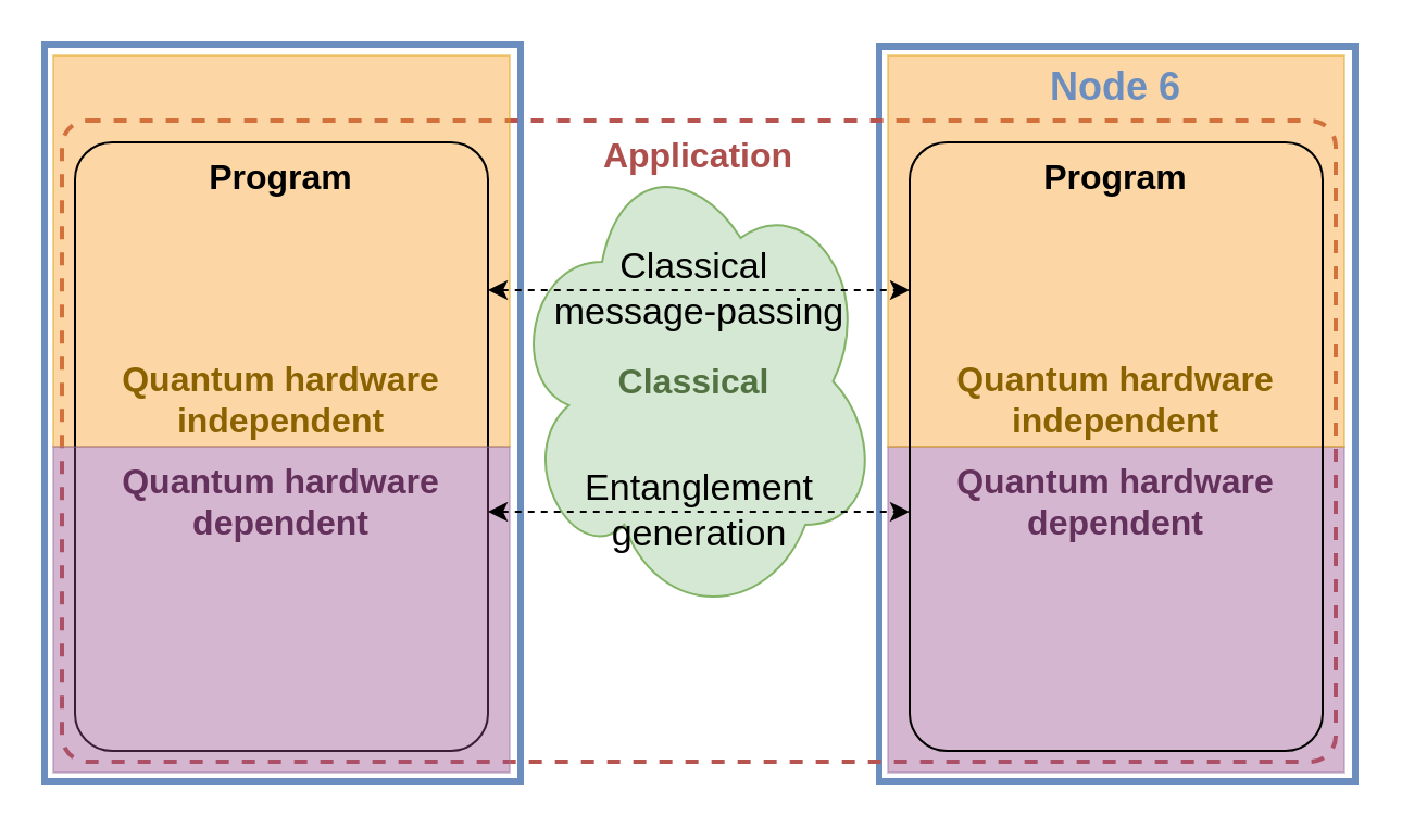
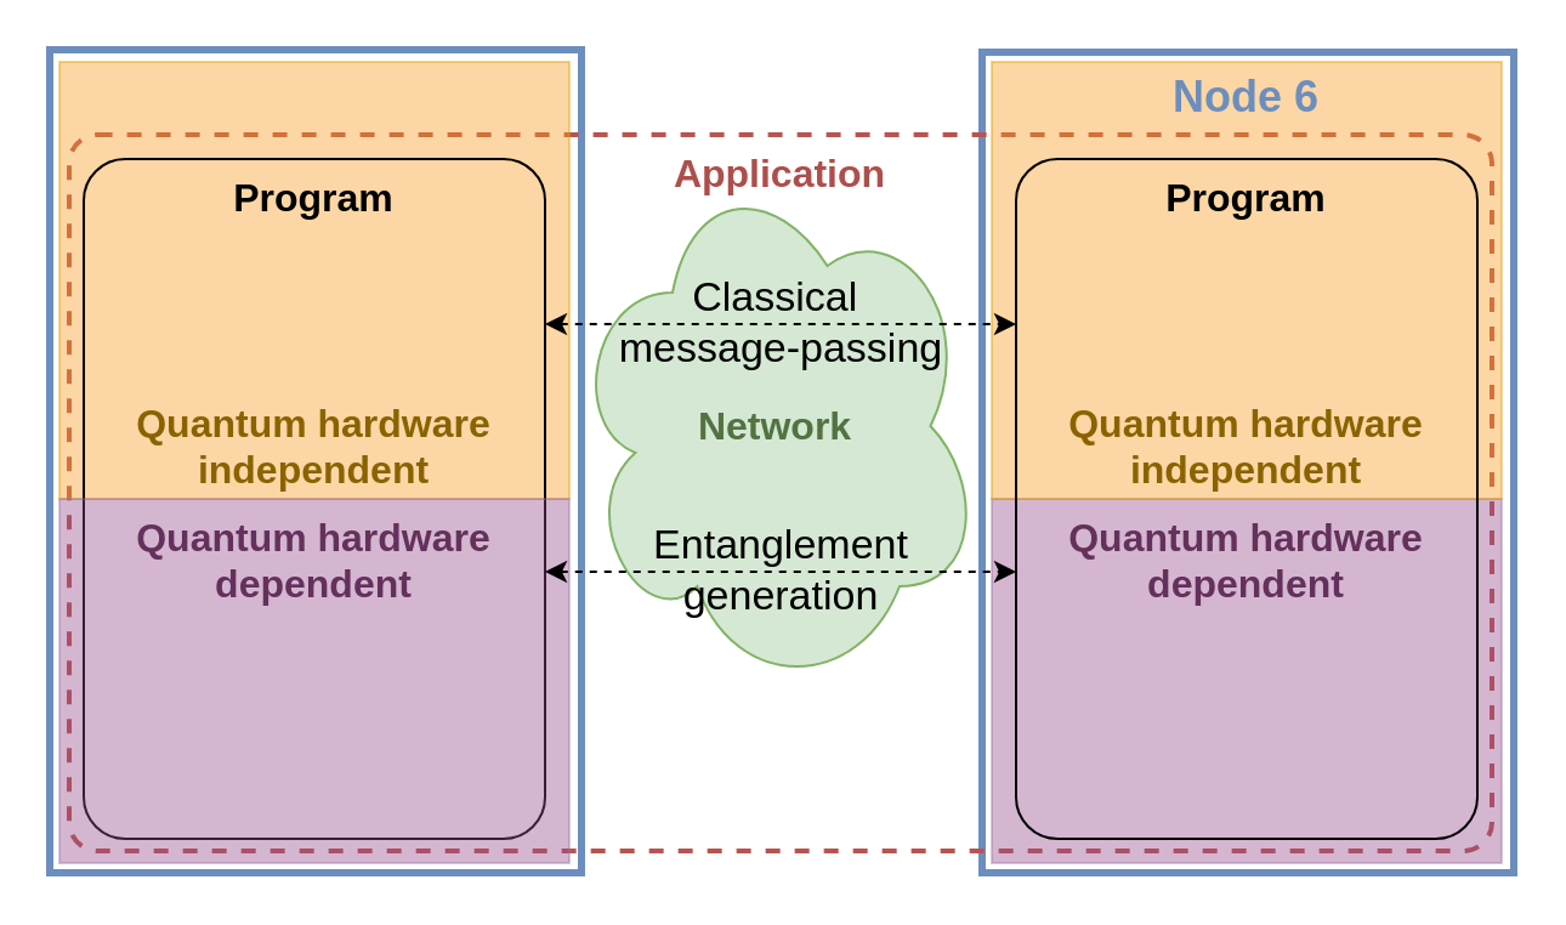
- <mxCell id="11" value="Classical" style="ellipse;shape=cloud;whiteSpace=wrap;html=1;fontSize=16;fillColor=#d5e8d4;strokeColor=#82b366;fontColor=#527341;fontStyle=1" parent="1" vertex="1"><mxGeometry x="234" y="65" width="170" height="220" as="geometry" /></mxCell>
+ <mxCell id="11" value="Network" style="ellipse;shape=cloud;whiteSpace=wrap;html=1;fontSize=16;fillColor=#d5e8d4;strokeColor=#82b366;fontColor=#527341;fontStyle=1" parent="1" vertex="1"><mxGeometry x="234" y="65" width="170" height="220" as="geometry" /></mxCell>
